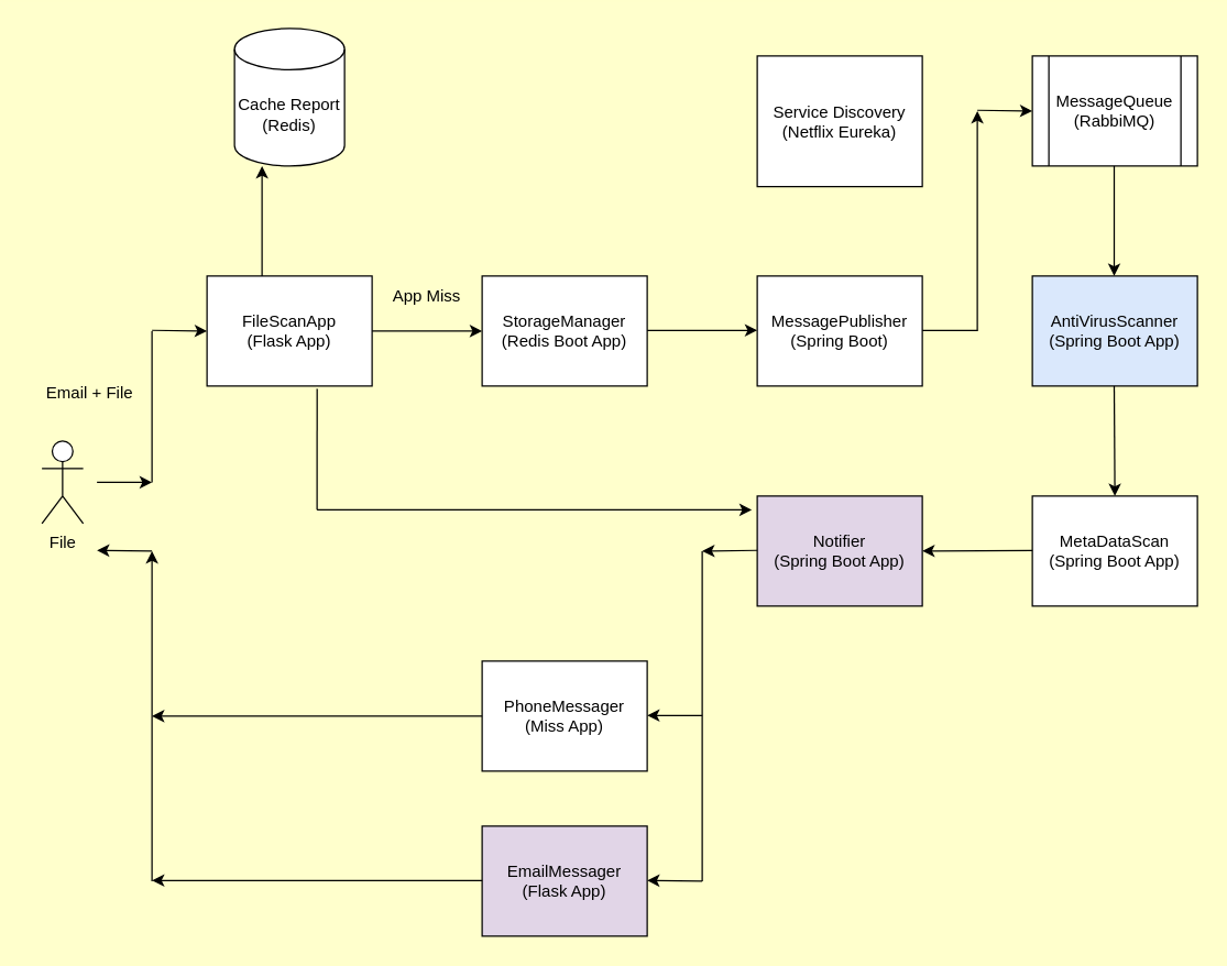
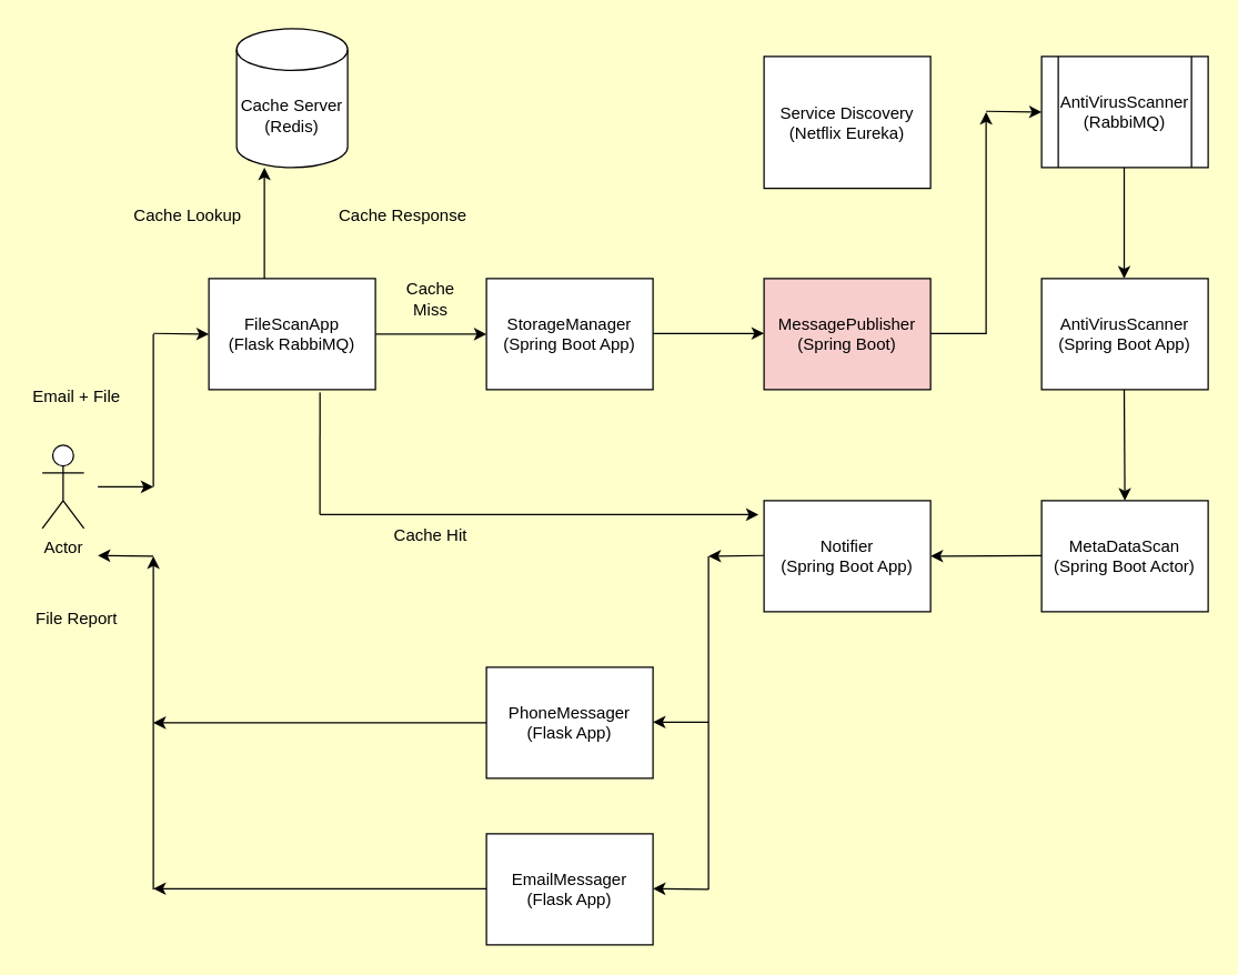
- <mxCell id="31" value="MessageQueue&lt;br&gt;(RabbiMQ)" style="shape=process;whiteSpace=wrap;html=1;backgroundOutline=1;" vertex="1" parent="1"><mxGeometry x="750" y="40" width="120" height="80" as="geometry" /></mxCell>
+ <mxCell id="31" value="AntiVirusScanner&lt;br&gt;(RabbiMQ)" style="shape=process;whiteSpace=wrap;html=1;backgroundOutline=1;" vertex="1" parent="1"><mxGeometry x="750" y="40" width="120" height="80" as="geometry" /></mxCell>
- <mxCell id="3" value="Cache Report&lt;br&gt;(Redis)" style="shape=cylinder3;whiteSpace=wrap;html=1;boundedLbl=1;backgroundOutline=1;size=15;" vertex="1" parent="1"><mxGeometry x="170" y="20" width="80" height="100" as="geometry" /></mxCell>
+ <mxCell id="3" value="Cache Server&lt;br&gt;(Redis)" style="shape=cylinder3;whiteSpace=wrap;html=1;boundedLbl=1;backgroundOutline=1;size=15;" vertex="1" parent="1"><mxGeometry x="170" y="20" width="80" height="100" as="geometry" /></mxCell>
+ <mxCell id="36" value="Cache Lookup" style="text;html=1;strokeColor=none;fillColor=none;align=center;verticalAlign=middle;whiteSpace=wrap;rounded=0;" vertex="1" parent="1"><mxGeometry x="90" y="140" width="90" height="30" as="geometry" /></mxCell>
+ <mxCell id="37" value="Cache Response" style="text;html=1;strokeColor=none;fillColor=none;align=center;verticalAlign=middle;whiteSpace=wrap;rounded=0;" vertex="1" parent="1"><mxGeometry x="240" y="140" width="100" height="30" as="geometry" /></mxCell>
- <mxCell id="38" value="App Miss" style="text;html=1;strokeColor=none;fillColor=none;align=center;verticalAlign=middle;whiteSpace=wrap;rounded=0;" vertex="1" parent="1"><mxGeometry x="280" y="200" width="60" height="30" as="geometry" /></mxCell>
+ <mxCell id="38" value="Cache Miss" style="text;html=1;strokeColor=none;fillColor=none;align=center;verticalAlign=middle;whiteSpace=wrap;rounded=0;" vertex="1" parent="1"><mxGeometry x="280" y="200" width="60" height="30" as="geometry" /></mxCell>
- <mxCell id="2" value="FileScanApp&lt;br&gt;(Flask App)" style="rounded=0;whiteSpace=wrap;html=1;" vertex="1" parent="1"><mxGeometry x="150" y="200" width="120" height="80" as="geometry" /></mxCell>
+ <mxCell id="2" value="FileScanApp&lt;br&gt;(Flask RabbiMQ)" style="rounded=0;whiteSpace=wrap;html=1;" vertex="1" parent="1"><mxGeometry x="150" y="200" width="120" height="80" as="geometry" /></mxCell>
- <mxCell id="5" value="StorageManager&lt;br&gt;(Redis Boot App)" style="rounded=0;whiteSpace=wrap;html=1;" vertex="1" parent="1"><mxGeometry x="350" y="200" width="120" height="80" as="geometry" /></mxCell>
+ <mxCell id="5" value="StorageManager&lt;br&gt;(Spring Boot App)" style="rounded=0;whiteSpace=wrap;html=1;" vertex="1" parent="1"><mxGeometry x="350" y="200" width="120" height="80" as="geometry" /></mxCell>
- <mxCell id="6" value="MessagePublisher&lt;br&gt;(Spring Boot)" style="rounded=0;whiteSpace=wrap;html=1;" vertex="1" parent="1"><mxGeometry x="550" y="200" width="120" height="80" as="geometry" /></mxCell>
+ <mxCell id="6" value="MessagePublisher&lt;br&gt;(Spring Boot)" style="rounded=0;whiteSpace=wrap;html=1;fillColor=#f8cecc;" vertex="1" parent="1"><mxGeometry x="550" y="200" width="120" height="80" as="geometry" /></mxCell>
- <mxCell id="7" value="AntiVirusScanner&lt;br&gt;(Spring Boot App)" style="rounded=0;whiteSpace=wrap;html=1;fillColor=#dae8fc;" vertex="1" parent="1"><mxGeometry x="750" y="200" width="120" height="80" as="geometry" /></mxCell>
+ <mxCell id="7" value="AntiVirusScanner&lt;br&gt;(Spring Boot App)" style="rounded=0;whiteSpace=wrap;html=1;" vertex="1" parent="1"><mxGeometry x="750" y="200" width="120" height="80" as="geometry" /></mxCell>
- <mxCell id="41" value="Email + File" style="text;html=1;strokeColor=none;fillColor=none;align=center;verticalAlign=middle;whiteSpace=wrap;rounded=0;" vertex="1" parent="1"><mxGeometry x="30" y="270" width="70" height="30" as="geometry" /></mxCell>
+ <mxCell id="41" value="Email + File" style="text;html=1;strokeColor=none;fillColor=none;align=center;verticalAlign=middle;whiteSpace=wrap;rounded=0;" vertex="1" parent="1"><mxGeometry x="20" y="270" width="70" height="30" as="geometry" /></mxCell>
+ <mxCell id="35" value="Cache Hit" style="text;html=1;strokeColor=none;fillColor=none;align=center;verticalAlign=middle;whiteSpace=wrap;rounded=0;" vertex="1" parent="1"><mxGeometry x="280" y="370" width="60" height="30" as="geometry" /></mxCell>
- <mxCell id="18" value="File" style="shape=umlActor;verticalLabelPosition=bottom;verticalAlign=top;html=1;outlineConnect=0;" vertex="1" parent="1"><mxGeometry x="30" y="320" width="30" height="60" as="geometry" /></mxCell>
+ <mxCell id="18" value="Actor" style="shape=umlActor;verticalLabelPosition=bottom;verticalAlign=top;html=1;outlineConnect=0;" vertex="1" parent="1"><mxGeometry x="30" y="320" width="30" height="60" as="geometry" /></mxCell>
- <mxCell id="4" value="Notifier&lt;br&gt;(Spring Boot App)" style="rounded=0;whiteSpace=wrap;html=1;fillColor=#e1d5e7;" vertex="1" parent="1"><mxGeometry x="550" y="360" width="120" height="80" as="geometry" /></mxCell>
+ <mxCell id="4" value="Notifier&lt;br&gt;(Spring Boot App)" style="rounded=0;whiteSpace=wrap;html=1;" vertex="1" parent="1"><mxGeometry x="550" y="360" width="120" height="80" as="geometry" /></mxCell>
- <mxCell id="8" value="MetaDataScan&lt;br&gt;(Spring Boot App)" style="rounded=0;whiteSpace=wrap;html=1;" vertex="1" parent="1"><mxGeometry x="750" y="360" width="120" height="80" as="geometry" /></mxCell>
+ <mxCell id="8" value="MetaDataScan&lt;br&gt;(Spring Boot Actor)" style="rounded=0;whiteSpace=wrap;html=1;" vertex="1" parent="1"><mxGeometry x="750" y="360" width="120" height="80" as="geometry" /></mxCell>
+ <mxCell id="42" value="File Report" style="text;html=1;strokeColor=none;fillColor=none;align=center;verticalAlign=middle;whiteSpace=wrap;rounded=0;" vertex="1" parent="1"><mxGeometry x="20" y="430" width="70" height="30" as="geometry" /></mxCell>
- <mxCell id="10" value="PhoneMessager&lt;br&gt;(Miss App)" style="rounded=0;whiteSpace=wrap;html=1;" vertex="1" parent="1"><mxGeometry x="350" y="480" width="120" height="80" as="geometry" /></mxCell>
+ <mxCell id="10" value="PhoneMessager&lt;br&gt;(Flask App)" style="rounded=0;whiteSpace=wrap;html=1;" vertex="1" parent="1"><mxGeometry x="350" y="480" width="120" height="80" as="geometry" /></mxCell>
- <mxCell id="11" value="EmailMessager&lt;br&gt;(Flask App)" style="rounded=0;whiteSpace=wrap;html=1;fillColor=#e1d5e7;" vertex="1" parent="1"><mxGeometry x="350" y="600" width="120" height="80" as="geometry" /></mxCell>
+ <mxCell id="11" value="EmailMessager&lt;br&gt;(Flask App)" style="rounded=0;whiteSpace=wrap;html=1;" vertex="1" parent="1"><mxGeometry x="350" y="600" width="120" height="80" as="geometry" /></mxCell>
